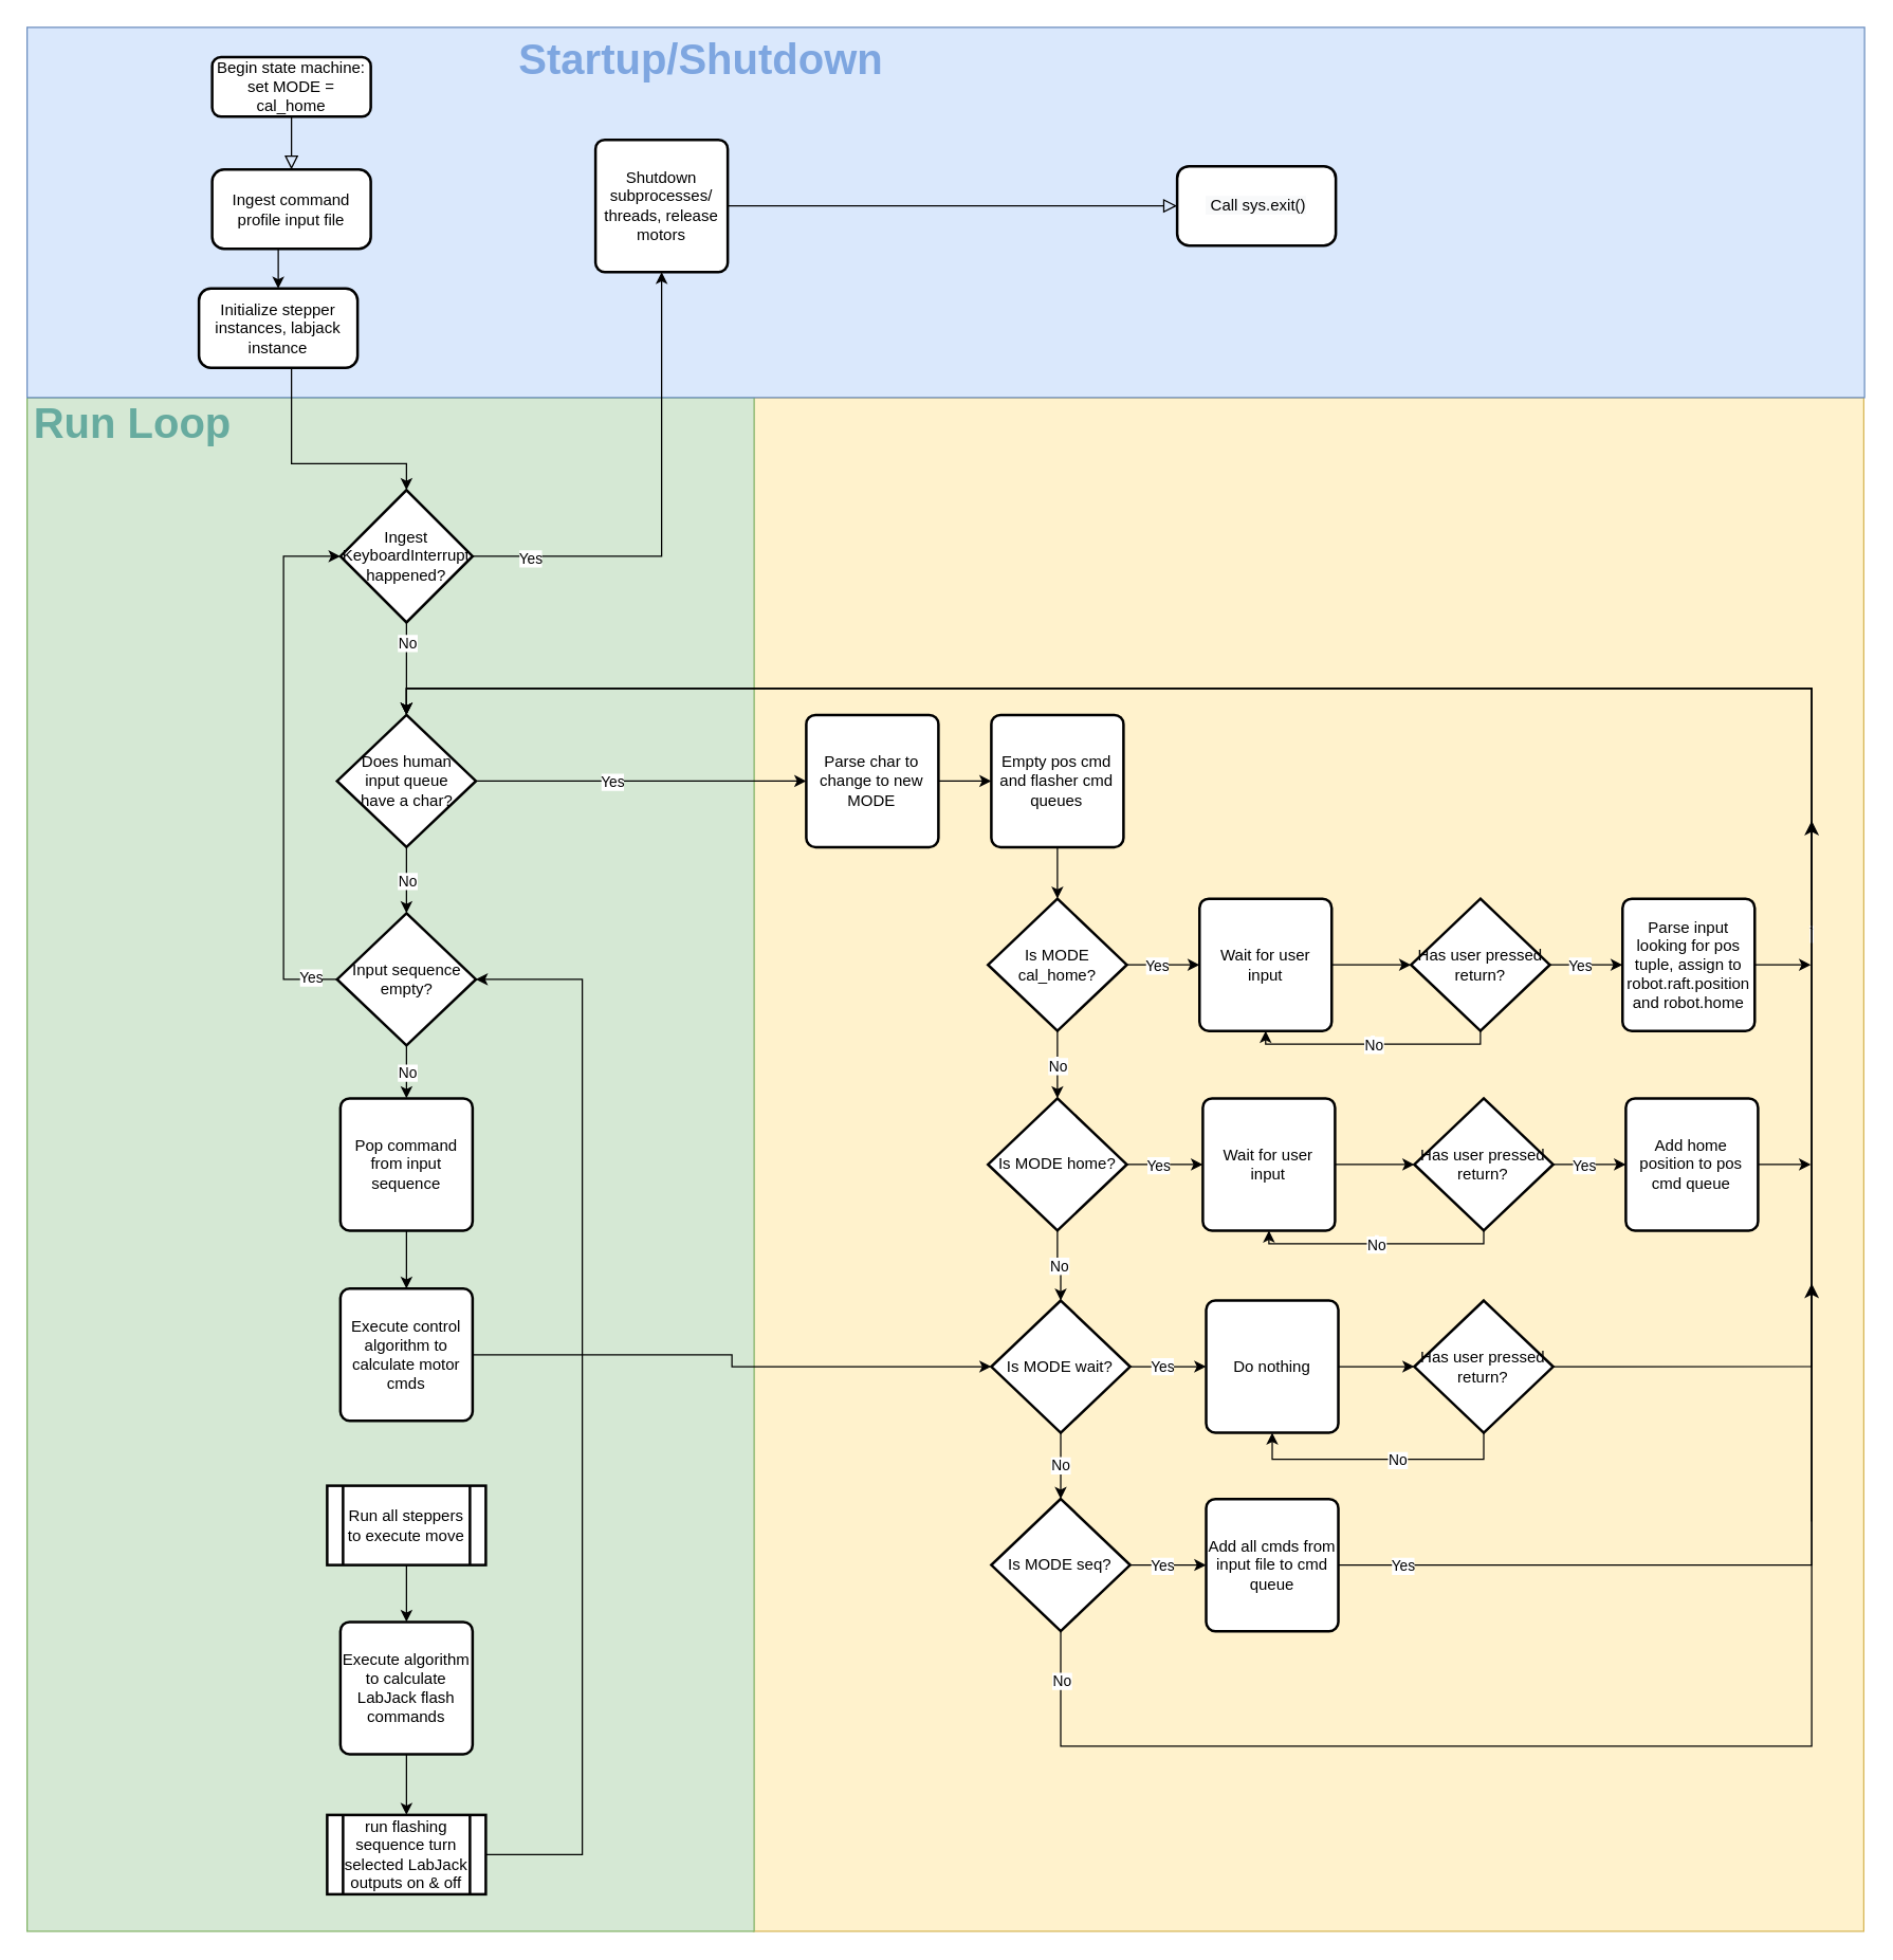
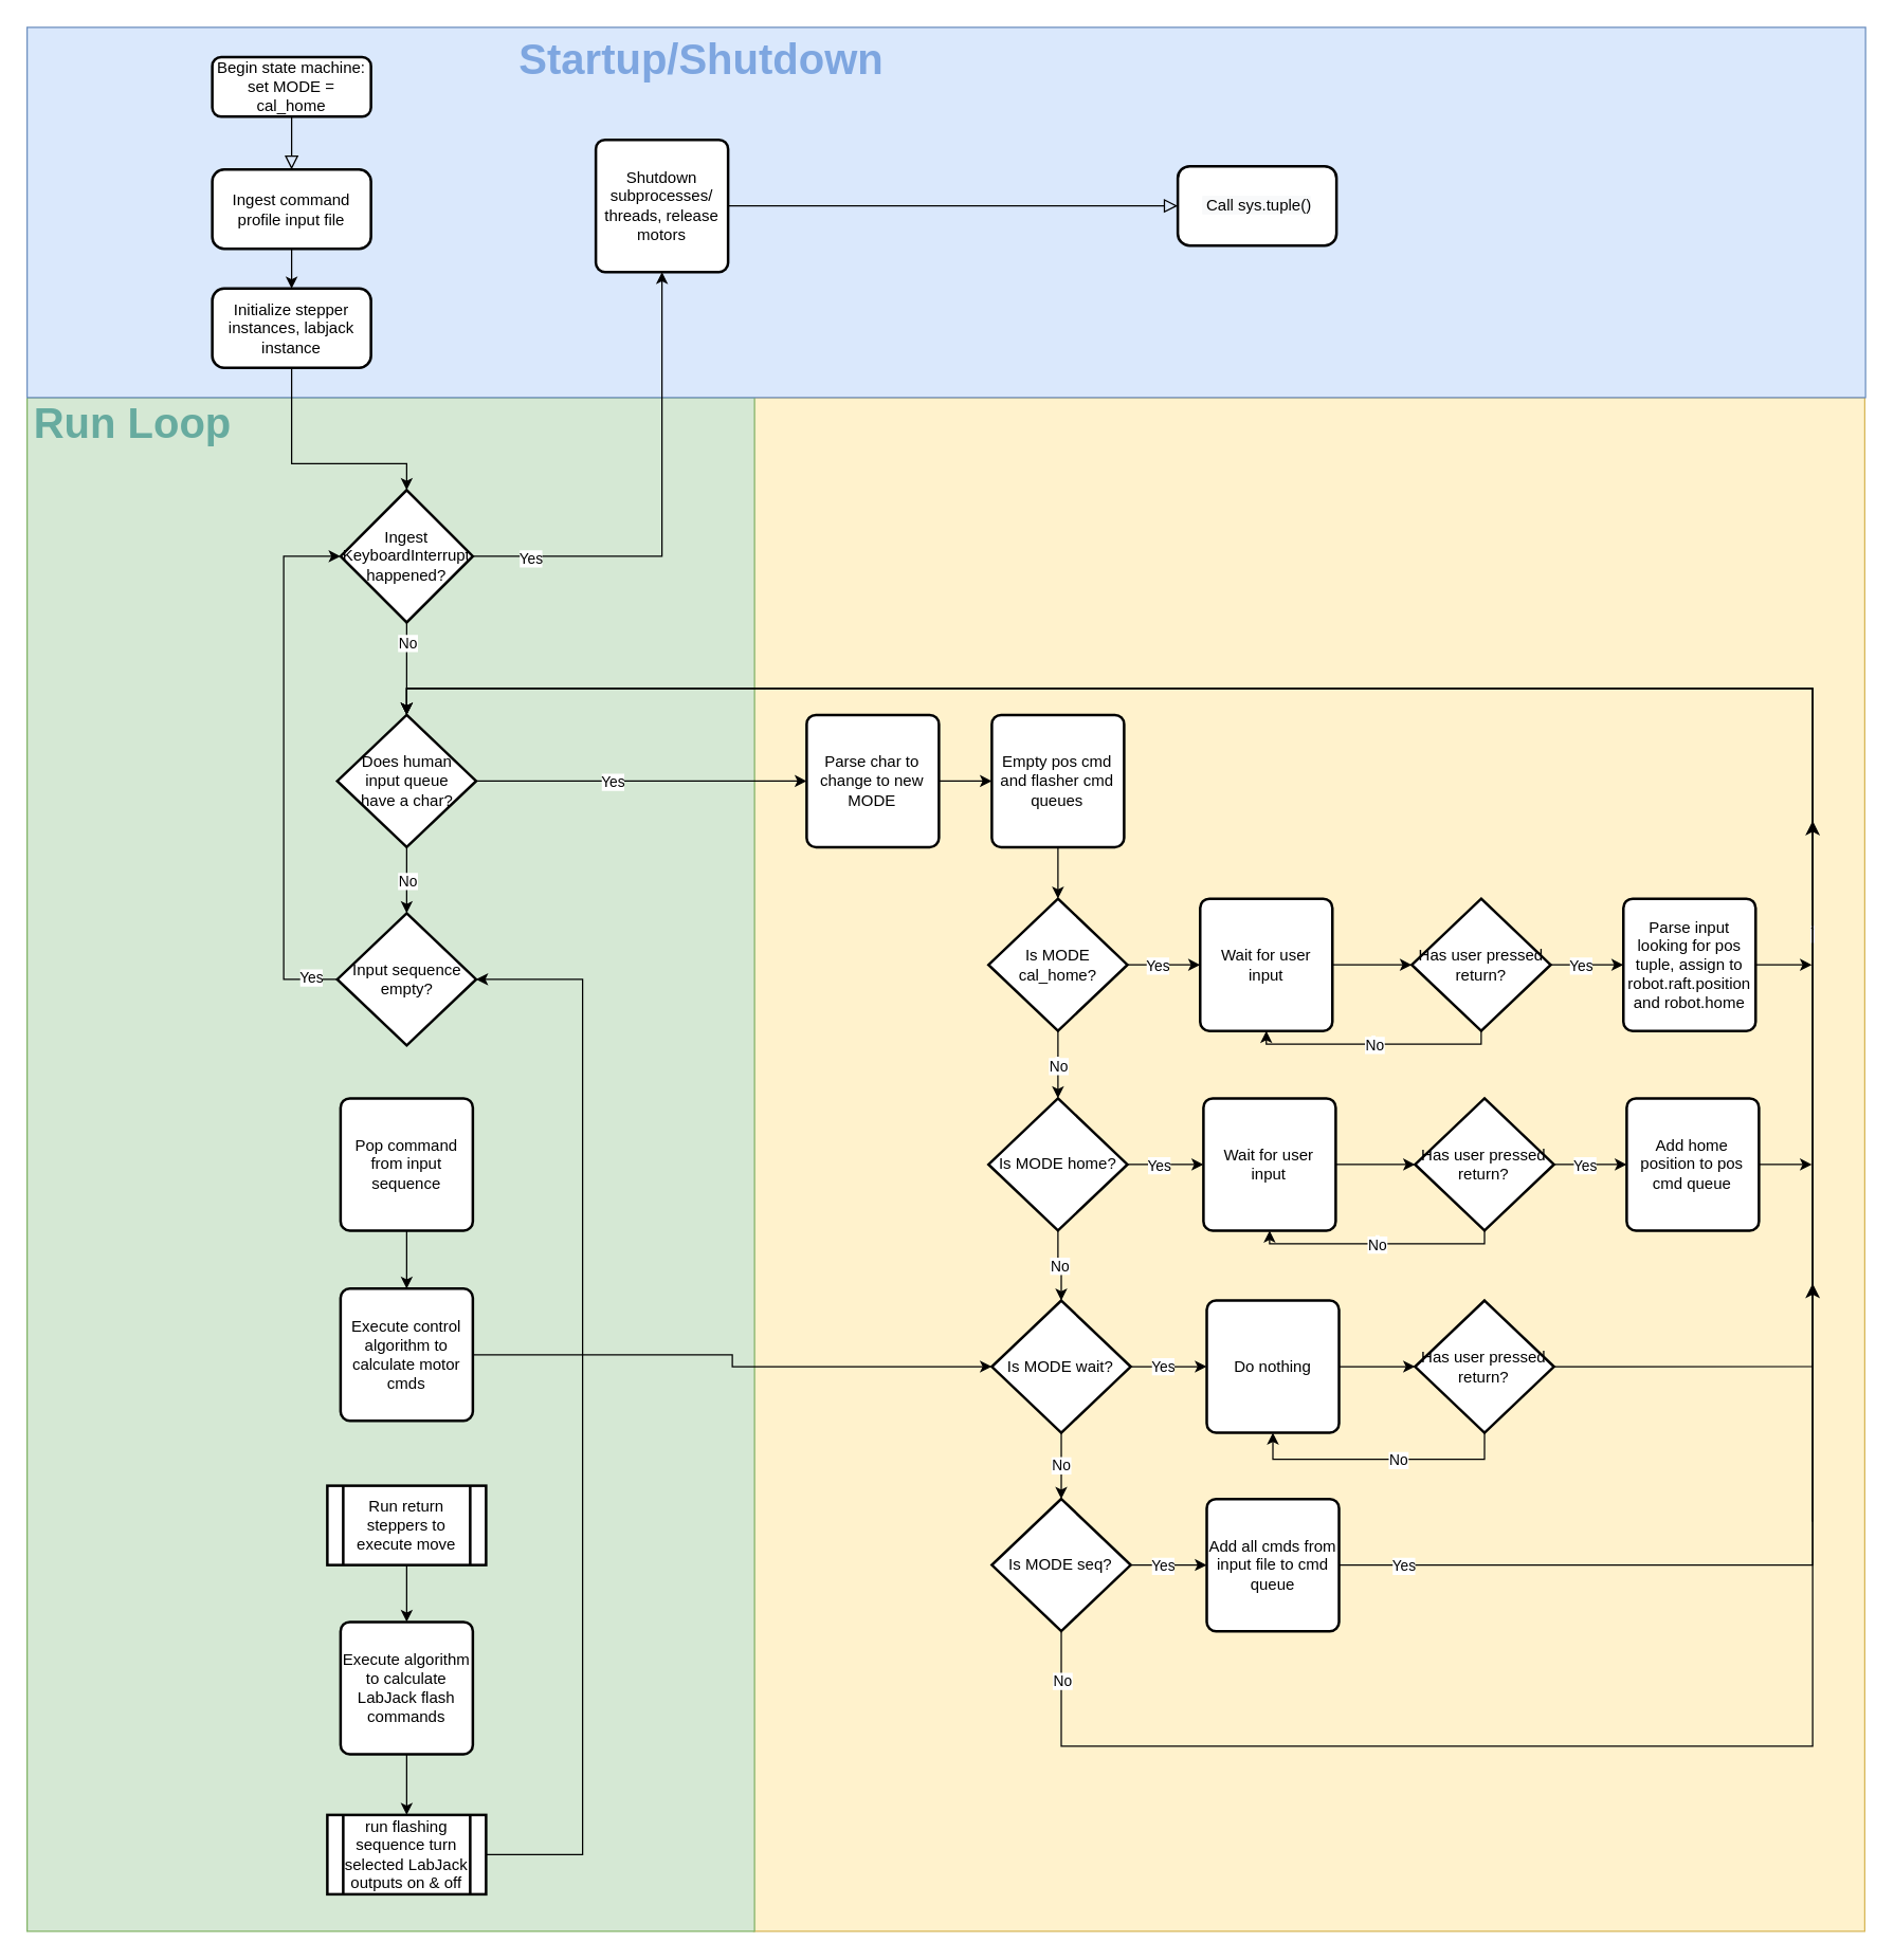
- <mxCell id="71" value="&lt;span style=&quot;color: rgb(0 , 0 , 0) ; font-family: &amp;#34;helvetica&amp;#34; ; font-size: 12px ; font-style: normal ; font-weight: 400 ; letter-spacing: normal ; text-align: center ; text-indent: 0px ; text-transform: none ; word-spacing: 0px ; background-color: rgb(248 , 249 , 250) ; display: inline ; float: none&quot;&gt;&lt;span&gt;&amp;nbsp;C&lt;/span&gt;all sys.exit()&lt;/span&gt;" style="rounded=1;whiteSpace=wrap;html=1;strokeWidth=2;" parent="1" vertex="1"><mxGeometry x="890" y="125" width="120" height="60" as="geometry" /></mxCell>
+ <mxCell id="71" value="&lt;span style=&quot;color: rgb(0 , 0 , 0) ; font-family: &amp;#34;helvetica&amp;#34; ; font-size: 12px ; font-style: normal ; font-weight: 400 ; letter-spacing: normal ; text-align: center ; text-indent: 0px ; text-transform: none ; word-spacing: 0px ; background-color: rgb(248 , 249 , 250) ; display: inline ; float: none&quot;&gt;&lt;span&gt;&amp;nbsp;C&lt;/span&gt;all sys.tuple()&lt;/span&gt;" style="rounded=1;whiteSpace=wrap;html=1;strokeWidth=2;" parent="1" vertex="1"><mxGeometry x="890" y="125" width="120" height="60" as="geometry" /></mxCell>
- <mxCell id="9" value="Initialize stepper instances, labjack instance" style="rounded=1;whiteSpace=wrap;html=1;strokeWidth=2;" parent="1" vertex="1"><mxGeometry x="150" y="217.5" width="120" height="60" as="geometry" /></mxCell>
+ <mxCell id="9" value="Initialize stepper instances, labjack instance" style="rounded=1;whiteSpace=wrap;html=1;strokeWidth=2;" parent="1" vertex="1"><mxGeometry x="160" y="217.5" width="120" height="60" as="geometry" /></mxCell>
- <mxCell id="78" value="" style="endArrow=classic;html=1;rounded=0;edgeStyle=orthogonalEdgeStyle;exitX=0.5;exitY=1;exitDx=0;exitDy=0;exitPerimeter=0;entryX=0.5;entryY=0;entryDx=0;entryDy=0;" parent="1" source="83" target="75" edge="1"><mxGeometry relative="1" as="geometry"><mxPoint x="148.5" y="830" as="sourcePoint" /><mxPoint x="248.5" y="830" as="targetPoint" /><Array as="points"><mxPoint x="307" y="820" /><mxPoint x="307" y="820" /></Array></mxGeometry></mxCell>
- <mxCell id="79" value="No" style="edgeLabel;resizable=0;html=1;align=center;verticalAlign=middle;strokeWidth=2;" parent="78" connectable="0" vertex="1"><mxGeometry relative="1" as="geometry"><mxPoint as="offset" /></mxGeometry></mxCell>
- <mxCell id="81" value="Run all steppers to execute move" style="shape=process;whiteSpace=wrap;html=1;backgroundOutline=1;strokeWidth=2;" parent="1" vertex="1"><mxGeometry x="247" y="1123" width="120" height="60" as="geometry" /></mxCell>
+ <mxCell id="81" value="Run return steppers to execute move" style="shape=process;whiteSpace=wrap;html=1;backgroundOutline=1;strokeWidth=2;" parent="1" vertex="1"><mxGeometry x="247" y="1123" width="120" height="60" as="geometry" /></mxCell>
